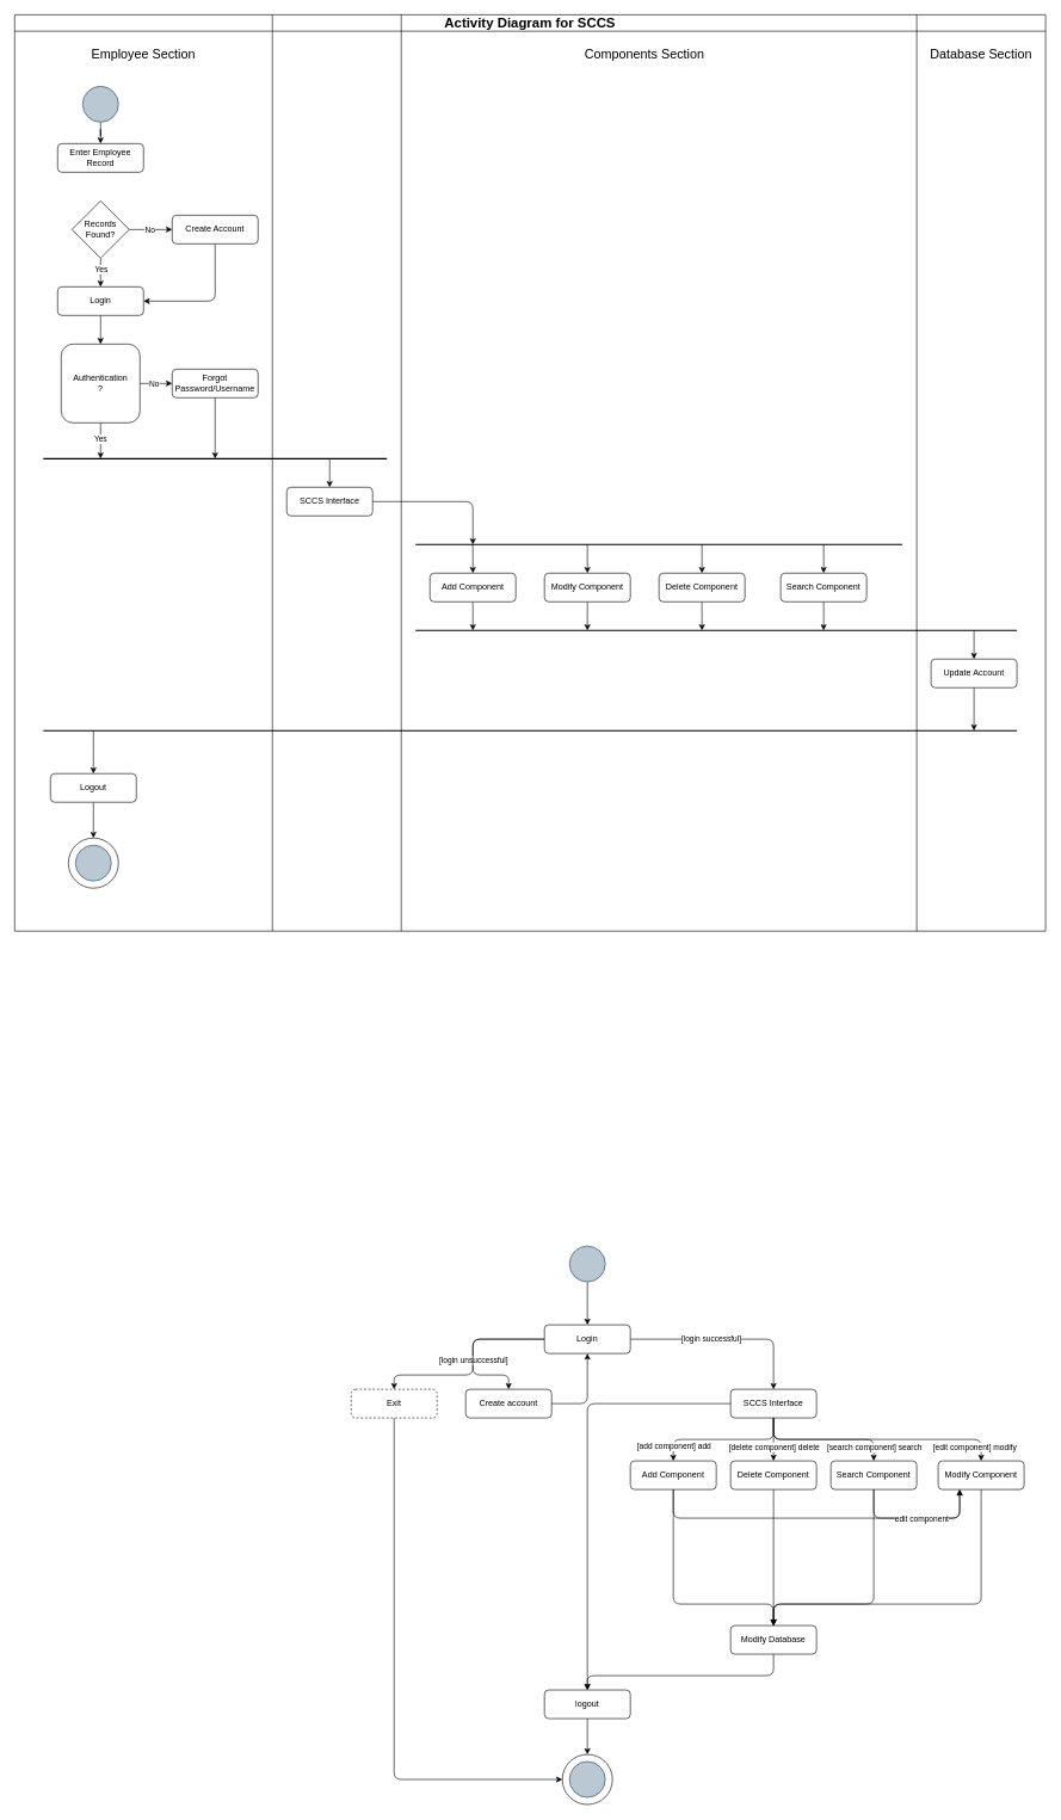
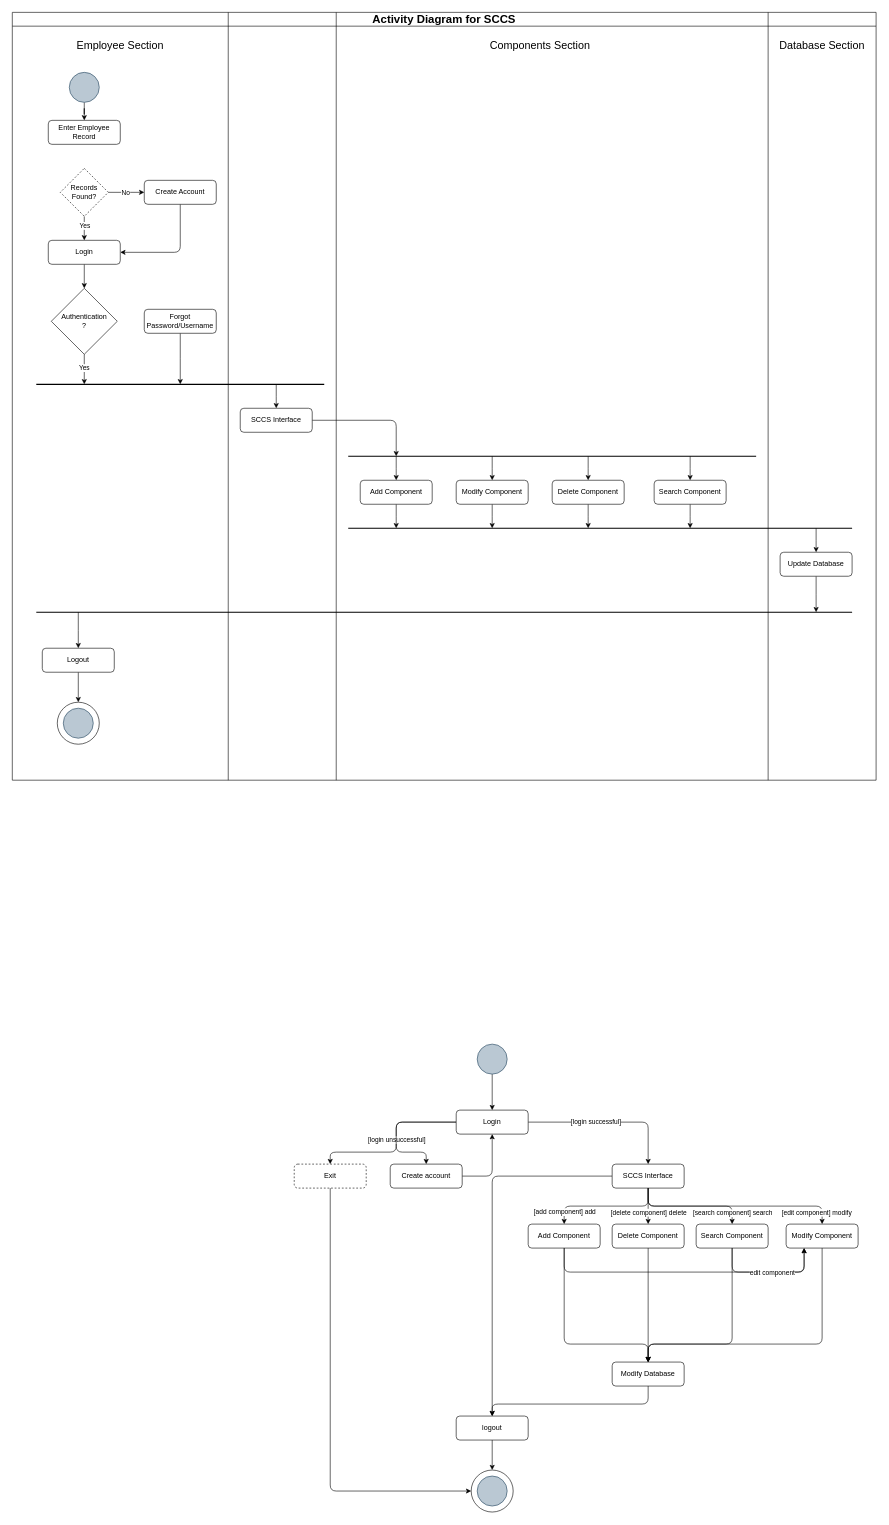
- <mxCell id="27" value="Records Found?" style="rhombus;whiteSpace=wrap;html=1;" vertex="1" parent="1"><mxGeometry x="100" y="280" width="80" height="80" as="geometry" /></mxCell>
+ <mxCell id="27" value="Records Found?" style="rhombus;whiteSpace=wrap;html=1;dashed=1;" vertex="1" parent="1"><mxGeometry x="100" y="280" width="80" height="80" as="geometry" /></mxCell>
- <mxCell id="36" value="&lt;div&gt;Authentication&lt;/div&gt;?" style="whiteSpace=wrap;html=1;rounded=1;" vertex="1" parent="1"><mxGeometry x="85" y="480" width="110" height="110" as="geometry" /></mxCell>
+ <mxCell id="36" value="&lt;div&gt;Authentication&lt;/div&gt;?" style="rhombus;whiteSpace=wrap;html=1;" vertex="1" parent="1"><mxGeometry x="85" y="480" width="110" height="110" as="geometry" /></mxCell>
- <mxCell id="34" style="edgeStyle=orthogonalEdgeStyle;rounded=0;orthogonalLoop=1;jettySize=auto;html=1;entryX=0;entryY=0.5;entryDx=0;entryDy=0;" edge="1" parent="1" source="36" target="38"><mxGeometry relative="1" as="geometry" /></mxCell>
- <mxCell id="35" value="No" style="edgeLabel;html=1;align=center;verticalAlign=middle;resizable=0;points=[];" vertex="1" connectable="0" parent="34"><mxGeometry x="-0.14" relative="1" as="geometry"><mxPoint as="offset" /></mxGeometry></mxCell>
- <mxCell id="51" value="Update Account" style="rounded=1;whiteSpace=wrap;html=1;" vertex="1" parent="46"><mxGeometry x="1280" y="900" width="120" height="40" as="geometry" /></mxCell>
+ <mxCell id="51" value="Update Database" style="rounded=1;whiteSpace=wrap;html=1;" vertex="1" parent="46"><mxGeometry x="1280" y="900" width="120" height="40" as="geometry" /></mxCell>
